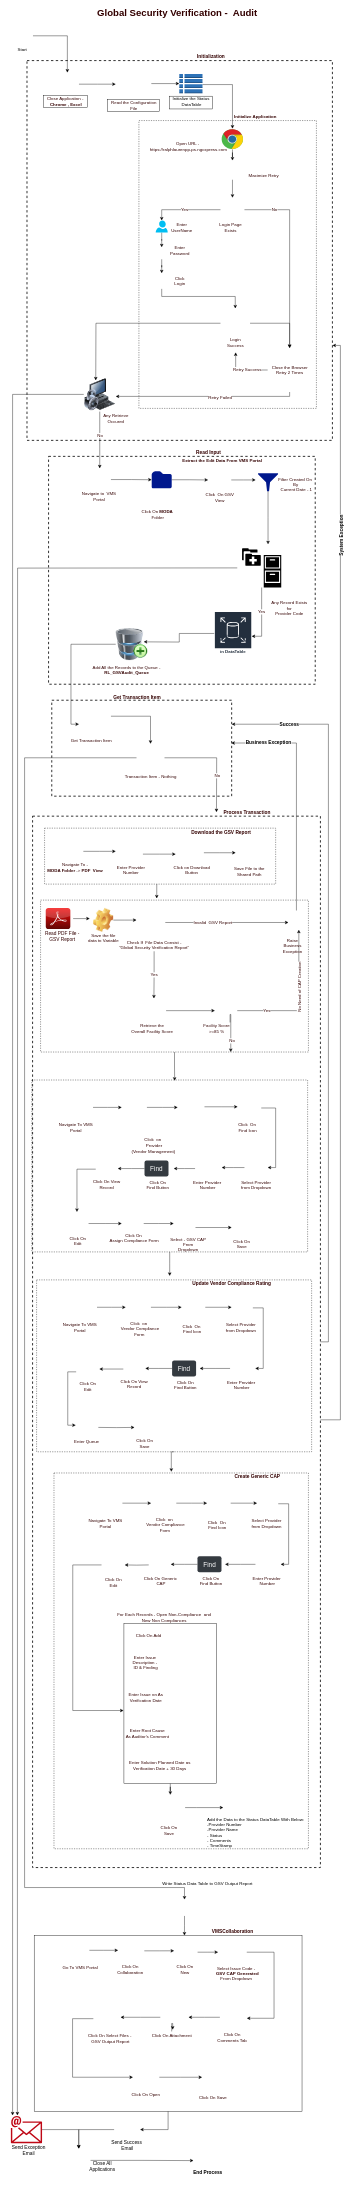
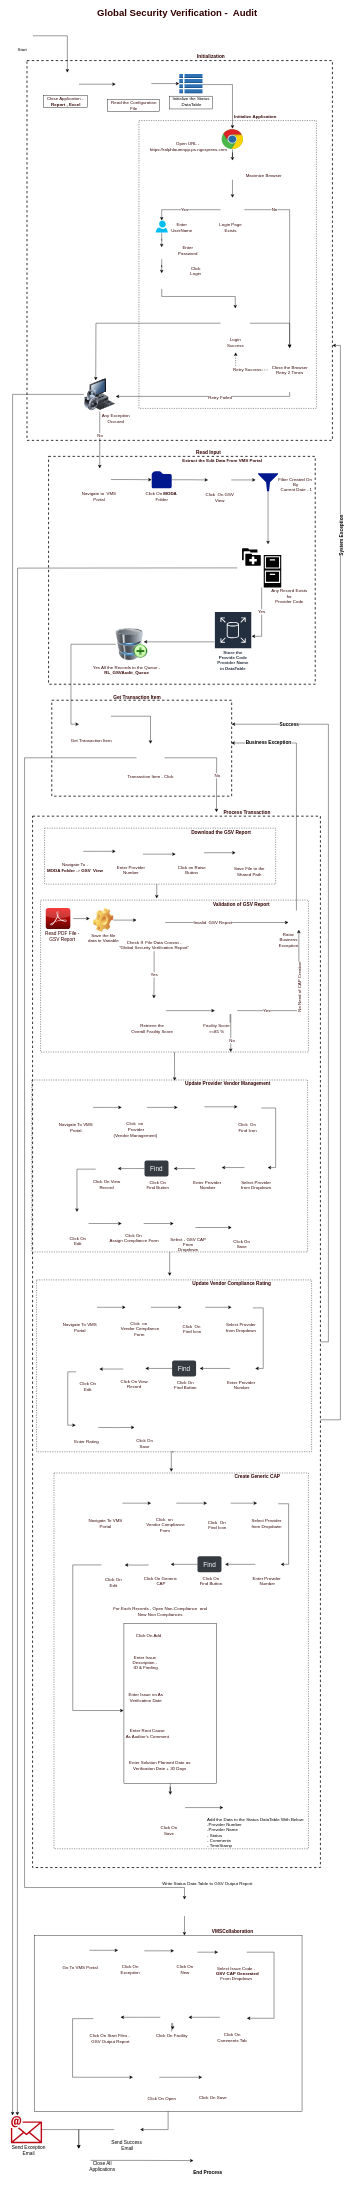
- <mxCell id="19" value="Close Application -&amp;nbsp;&lt;br&gt;&lt;b&gt;Chrome , Excel&lt;/b&gt;" style="text;html=1;align=center;verticalAlign=middle;resizable=0;points=[];autosize=1;strokeColor=default;fillColor=none;fontSize=11;fontColor=#330000;" parent="1" vertex="1"><mxGeometry x="109" y="238" width="110" height="30" as="geometry" /></mxCell>
+ <mxCell id="19" value="Close Application -&amp;nbsp;&lt;br&gt;&lt;b&gt;Report , Excel&lt;/b&gt;" style="text;html=1;align=center;verticalAlign=middle;resizable=0;points=[];autosize=1;strokeColor=default;fillColor=none;fontSize=11;fontColor=#330000;" parent="1" vertex="1"><mxGeometry x="109" y="238" width="110" height="30" as="geometry" /></mxCell>
- <mxCell id="29" value="Maximize Retry" style="text;html=1;align=center;verticalAlign=middle;resizable=0;points=[];autosize=1;strokeColor=none;fillColor=none;fontSize=11;fontFamily=Helvetica;fontColor=#330000;" parent="1" vertex="1"><mxGeometry x="604" y="428" width="110" height="20" as="geometry" /></mxCell>
+ <mxCell id="29" value="Maximize Browser" style="text;html=1;align=center;verticalAlign=middle;resizable=0;points=[];autosize=1;strokeColor=none;fillColor=none;fontSize=11;fontFamily=Helvetica;fontColor=#330000;" parent="1" vertex="1"><mxGeometry x="604" y="428" width="110" height="20" as="geometry" /></mxCell>
- <mxCell id="41" value="Enter &lt;br&gt;Password" style="text;html=1;align=center;verticalAlign=middle;resizable=0;points=[];autosize=1;strokeColor=none;fillColor=none;fontSize=11;fontFamily=Helvetica;fontColor=#330000;" parent="1" vertex="1"><mxGeometry x="419" y="610" width="60" height="30" as="geometry" /></mxCell>
+ <mxCell id="41" value="Enter &lt;br&gt;Password" style="text;html=1;align=center;verticalAlign=middle;resizable=0;points=[];autosize=1;strokeColor=none;fillColor=none;fontSize=11;fontFamily=Helvetica;fontColor=#330000;" parent="1" vertex="1"><mxGeometry x="439" y="610" width="60" height="30" as="geometry" /></mxCell>
- <mxCell id="44" value="Click &lt;br&gt;Login" style="text;html=1;align=center;verticalAlign=middle;resizable=0;points=[];autosize=1;strokeColor=none;fillColor=none;fontSize=11;fontFamily=Helvetica;fontColor=#330000;" parent="1" vertex="1"><mxGeometry x="429" y="686.5" width="40" height="30" as="geometry" /></mxCell>
+ <mxCell id="44" value="Click &lt;br&gt;Login" style="text;html=1;align=center;verticalAlign=middle;resizable=0;points=[];autosize=1;strokeColor=none;fillColor=none;fontSize=11;fontFamily=Helvetica;fontColor=#330000;" parent="1" vertex="1"><mxGeometry x="469" y="661.5" width="40" height="30" as="geometry" /></mxCell>
- <mxCell id="52" style="edgeStyle=orthogonalEdgeStyle;rounded=0;orthogonalLoop=1;jettySize=auto;html=1;entryX=0.517;entryY=1.333;entryDx=0;entryDy=0;entryPerimeter=0;fontFamily=Helvetica;fontSize=11;fontColor=#330000;" parent="1" source="54" target="48" edge="1"><mxGeometry relative="1" as="geometry" /></mxCell>
+ <mxCell id="52" style="edgeStyle=orthogonalEdgeStyle;rounded=0;orthogonalLoop=1;jettySize=auto;html=1;entryX=0.517;entryY=1.333;entryDx=0;entryDy=0;entryPerimeter=0;fontFamily=Helvetica;fontSize=11;fontColor=#330000;dashed=1;" parent="1" source="54" target="48" edge="1"><mxGeometry relative="1" as="geometry" /></mxCell>
- <mxCell id="59" value="Any Retrieve &lt;br&gt;Occured" style="text;html=1;align=center;verticalAlign=middle;resizable=0;points=[];autosize=1;strokeColor=none;fillColor=none;fontSize=11;fontFamily=Helvetica;fontColor=#330000;" parent="1" vertex="1"><mxGeometry x="244" y="1031" width="90" height="30" as="geometry" /></mxCell>
+ <mxCell id="59" value="Any Exception &lt;br&gt;Occured" style="text;html=1;align=center;verticalAlign=middle;resizable=0;points=[];autosize=1;strokeColor=none;fillColor=none;fontSize=11;fontFamily=Helvetica;fontColor=#330000;" parent="1" vertex="1"><mxGeometry x="244" y="1031" width="90" height="30" as="geometry" /></mxCell>
- <mxCell id="66" value="Click On &lt;b&gt;MODA&lt;/b&gt;&amp;nbsp;&lt;br&gt;Folder" style="text;html=1;align=center;verticalAlign=middle;resizable=0;points=[];autosize=1;strokeColor=none;fillColor=none;fontSize=11;fontFamily=Helvetica;fontColor=#330000;" parent="1" vertex="1"><mxGeometry x="344" y="1271" width="100" height="30" as="geometry" /></mxCell>
+ <mxCell id="66" value="Click On &lt;b&gt;MODA&lt;/b&gt;&amp;nbsp;&lt;br&gt;Folder" style="text;html=1;align=center;verticalAlign=middle;resizable=0;points=[];autosize=1;strokeColor=none;fillColor=none;fontSize=11;fontFamily=Helvetica;fontColor=#330000;" parent="1" vertex="1"><mxGeometry x="354" y="1226" width="100" height="30" as="geometry" /></mxCell>
- <mxCell id="77" value="Any Record Exists &lt;br&gt;for &lt;br&gt;Provider Code" style="text;html=1;align=center;verticalAlign=middle;resizable=0;points=[];autosize=1;strokeColor=none;fillColor=none;fontSize=11;fontFamily=Helvetica;fontColor=#330000;" parent="1" vertex="1"><mxGeometry x="668" y="1500" width="110" height="40" as="geometry" /></mxCell>
+ <mxCell id="77" value="Any Record Exists &lt;br&gt;for &lt;br&gt;Provider Code" style="text;html=1;align=center;verticalAlign=middle;resizable=0;points=[];autosize=1;strokeColor=none;fillColor=none;fontSize=11;fontFamily=Helvetica;fontColor=#330000;" parent="1" vertex="1"><mxGeometry x="668" y="1470" width="110" height="40" as="geometry" /></mxCell>
- <mxCell id="79" value="&lt;font style=&quot;font-size: 11px;&quot;&gt;Store the Provide Code&lt;br&gt;Provider Name in DataTable&lt;/font&gt;" style="sketch=0;outlineConnect=0;fontColor=#232F3E;gradientColor=none;strokeColor=#ffffff;fillColor=#232F3E;dashed=0;verticalLabelPosition=middle;verticalAlign=bottom;align=center;html=1;whiteSpace=wrap;fontSize=10;fontStyle=1;spacing=3;shape=mxgraph.aws4.productIcon;prIcon=mxgraph.aws4.elastic_block_store;rounded=0;fontFamily=Helvetica;" parent="1" vertex="1"><mxGeometry x="536" y="1528" width="93" height="110" as="geometry" /></mxCell>
+ <mxCell id="79" value="&lt;font style=&quot;font-size: 11px;&quot;&gt;Store the Provide Code&lt;br&gt;Provider Name in DataTable&lt;/font&gt;" style="sketch=0;outlineConnect=0;fontColor=#232F3E;gradientColor=none;strokeColor=#ffffff;fillColor=#232F3E;dashed=0;verticalLabelPosition=middle;verticalAlign=bottom;align=center;html=1;whiteSpace=wrap;fontSize=10;fontStyle=1;spacing=3;shape=mxgraph.aws4.productIcon;prIcon=mxgraph.aws4.elastic_block_store;rounded=0;fontFamily=Helvetica;" parent="1" vertex="1"><mxGeometry x="536" y="1528" width="93" height="152" as="geometry" /></mxCell>
- <mxCell id="82" value="Add All the Records to the Queue - &lt;br&gt;&lt;b&gt;RL_GSVAudit_Queue&lt;/b&gt;" style="text;html=1;align=center;verticalAlign=middle;resizable=0;points=[];autosize=1;strokeColor=none;fillColor=none;fontSize=11;fontFamily=Helvetica;fontColor=#330000;" parent="1" vertex="1"><mxGeometry x="221" y="1660" width="190" height="30" as="geometry" /></mxCell>
+ <mxCell id="82" value="Yes All the Records to the Queue - &lt;br&gt;&lt;b&gt;RL_GSVAudit_Queue&lt;/b&gt;" style="text;html=1;align=center;verticalAlign=middle;resizable=0;points=[];autosize=1;strokeColor=none;fillColor=none;fontSize=11;fontFamily=Helvetica;fontColor=#330000;" parent="1" vertex="1"><mxGeometry x="221" y="1660" width="190" height="30" as="geometry" /></mxCell>
- <mxCell id="90" value="Transaction Item - Nothing" style="text;html=1;align=center;verticalAlign=middle;resizable=0;points=[];autosize=1;strokeColor=none;fillColor=none;fontSize=11;fontFamily=Helvetica;fontColor=#330000;" parent="1" vertex="1"><mxGeometry x="306" y="1930" width="140" height="20" as="geometry" /></mxCell>
+ <mxCell id="90" value="Transaction Item - Click" style="text;html=1;align=center;verticalAlign=middle;resizable=0;points=[];autosize=1;strokeColor=none;fillColor=none;fontSize=11;fontFamily=Helvetica;fontColor=#330000;" parent="1" vertex="1"><mxGeometry x="306" y="1930" width="140" height="20" as="geometry" /></mxCell>
- <mxCell id="96" value="Navigate To - &lt;br&gt;&lt;b&gt;MODA Folder&lt;/b&gt; -&amp;gt; &lt;b&gt;PDF&amp;nbsp; View&lt;/b&gt;" style="text;html=1;align=center;verticalAlign=middle;resizable=0;points=[];autosize=1;strokeColor=none;fillColor=none;fontSize=11;fontFamily=Helvetica;fontColor=#330000;" parent="1" vertex="1"><mxGeometry x="107" y="2153" width="160" height="30" as="geometry" /></mxCell>
+ <mxCell id="96" value="Navigate To - &lt;br&gt;&lt;b&gt;MODA Folder&lt;/b&gt; -&amp;gt; &lt;b&gt;GSV&amp;nbsp; View&lt;/b&gt;" style="text;html=1;align=center;verticalAlign=middle;resizable=0;points=[];autosize=1;strokeColor=none;fillColor=none;fontSize=11;fontFamily=Helvetica;fontColor=#330000;" parent="1" vertex="1"><mxGeometry x="107" y="2153" width="160" height="30" as="geometry" /></mxCell>
- <mxCell id="102" value="Click on Download &lt;br&gt;Button" style="text;html=1;align=center;verticalAlign=middle;resizable=0;points=[];autosize=1;strokeColor=none;fillColor=none;fontSize=11;fontFamily=Helvetica;fontColor=#330000;" parent="1" vertex="1"><mxGeometry x="424" y="2160" width="110" height="30" as="geometry" /></mxCell>
+ <mxCell id="102" value="Click on Raise &lt;br&gt;Button" style="text;html=1;align=center;verticalAlign=middle;resizable=0;points=[];autosize=1;strokeColor=none;fillColor=none;fontSize=11;fontFamily=Helvetica;fontColor=#330000;" parent="1" vertex="1"><mxGeometry x="424" y="2160" width="110" height="30" as="geometry" /></mxCell>
+ <mxCell id="131" value="&lt;font size=&quot;1&quot; style=&quot;&quot;&gt;&lt;b style=&quot;font-size: 12px;&quot;&gt;Validation of GSV Report&lt;/b&gt;&lt;/font&gt;" style="text;html=1;align=center;verticalAlign=middle;resizable=0;points=[];autosize=1;strokeColor=none;fillColor=none;fontSize=11;fontFamily=Helvetica;fontColor=#330000;" parent="1" vertex="1"><mxGeometry x="523" y="2250" width="160" height="20" as="geometry" /></mxCell>
- <mxCell id="130" value="Raise &lt;br&gt;Business &lt;br&gt;Exception" style="text;html=1;align=center;verticalAlign=middle;resizable=0;points=[];autosize=1;strokeColor=none;fillColor=none;fontSize=11;fontFamily=Helvetica;fontColor=#330000;" parent="1" vertex="1"><mxGeometry x="701" y="2345" width="60" height="40" as="geometry" /></mxCell>
+ <mxCell id="130" value="Raise &lt;br&gt;Business &lt;br&gt;Exception" style="text;html=1;align=center;verticalAlign=middle;resizable=0;points=[];autosize=1;strokeColor=none;fillColor=none;fontSize=11;fontFamily=Helvetica;fontColor=#330000;" parent="1" vertex="1"><mxGeometry x="691" y="2330" width="60" height="40" as="geometry" /></mxCell>
+ <mxCell id="166" value="&lt;b&gt;&lt;font style=&quot;font-size: 12px;&quot;&gt;Update Provider Vendor Management&lt;/font&gt;&lt;/b&gt;" style="text;html=1;align=center;verticalAlign=middle;resizable=0;points=[];autosize=1;strokeColor=none;fillColor=none;fontSize=11;fontFamily=Helvetica;fontColor=#330000;" parent="1" vertex="1"><mxGeometry x="454" y="2700" width="230" height="20" as="geometry" /></mxCell>
- <mxCell id="137" value="&lt;font style=&quot;font-size: 11px;&quot;&gt;Click&amp;nbsp; on&amp;nbsp;&lt;br&gt;&amp;nbsp;Provider &lt;br&gt;(Vendor Management)&lt;/font&gt;" style="text;html=1;align=center;verticalAlign=middle;resizable=0;points=[];autosize=1;strokeColor=none;fillColor=none;fontSize=12;fontFamily=Helvetica;fontColor=#330000;" parent="1" vertex="1"><mxGeometry x="323" y="2837.5" width="120" height="50" as="geometry" /></mxCell>
+ <mxCell id="137" value="&lt;font style=&quot;font-size: 11px;&quot;&gt;Click&amp;nbsp; on&amp;nbsp;&lt;br&gt;&amp;nbsp;Provider &lt;br&gt;(Vendor Management)&lt;/font&gt;" style="text;html=1;align=center;verticalAlign=middle;resizable=0;points=[];autosize=1;strokeColor=none;fillColor=none;fontSize=12;fontFamily=Helvetica;fontColor=#330000;" parent="1" vertex="1"><mxGeometry x="278" y="2797.5" width="120" height="50" as="geometry" /></mxCell>
- <mxCell id="198" value="&lt;font style=&quot;font-size: 11px;&quot;&gt;Enter Queue&lt;/font&gt;" style="text;html=1;align=center;verticalAlign=middle;resizable=0;points=[];autosize=1;strokeColor=none;fillColor=none;fontSize=12;fontFamily=Helvetica;fontColor=#330000;" parent="1" vertex="1"><mxGeometry x="175.7" y="3595" width="80" height="20" as="geometry" /></mxCell>
+ <mxCell id="198" value="&lt;font style=&quot;font-size: 11px;&quot;&gt;Enter Rating&lt;/font&gt;" style="text;html=1;align=center;verticalAlign=middle;resizable=0;points=[];autosize=1;strokeColor=none;fillColor=none;fontSize=12;fontFamily=Helvetica;fontColor=#330000;" parent="1" vertex="1"><mxGeometry x="175.7" y="3595" width="80" height="20" as="geometry" /></mxCell>
- <mxCell id="226" value="For Each Records - Open Non-Compliance&amp;nbsp; and &lt;br&gt;New Non Compliances" style="text;html=1;align=center;verticalAlign=middle;resizable=0;points=[];autosize=1;strokeColor=none;fillColor=none;fontSize=11;fontFamily=Helvetica;fontColor=#330000;" parent="1" vertex="1"><mxGeometry x="284.7" y="4030" width="250" height="30" as="geometry" /></mxCell>
+ <mxCell id="226" value="For Each Records - Open Non-Compliance&amp;nbsp; and &lt;br&gt;New Non Compliances" style="text;html=1;align=center;verticalAlign=middle;resizable=0;points=[];autosize=1;strokeColor=none;fillColor=none;fontSize=11;fontFamily=Helvetica;fontColor=#330000;" parent="1" vertex="1"><mxGeometry x="274.7" y="4015" width="250" height="30" as="geometry" /></mxCell>
- <mxCell id="246" value="Click On &lt;br&gt;Collaboration" style="text;html=1;align=center;verticalAlign=middle;resizable=0;points=[];autosize=1;strokeColor=none;fillColor=none;fontSize=11;fontFamily=Helvetica;fontColor=#330000;" parent="1" vertex="1"><mxGeometry x="285" y="4910" width="80" height="30" as="geometry" /></mxCell>
+ <mxCell id="246" value="Click On &lt;br&gt;Exception" style="text;html=1;align=center;verticalAlign=middle;resizable=0;points=[];autosize=1;strokeColor=none;fillColor=none;fontSize=11;fontFamily=Helvetica;fontColor=#330000;" parent="1" vertex="1"><mxGeometry x="285" y="4910" width="80" height="30" as="geometry" /></mxCell>
- <mxCell id="257" value="Click On Attachment" style="text;html=1;align=center;verticalAlign=middle;resizable=0;points=[];autosize=1;strokeColor=none;fillColor=none;fontSize=11;fontFamily=Helvetica;fontColor=#330000;" parent="1" vertex="1"><mxGeometry x="369" y="5080" width="120" height="20" as="geometry" /></mxCell>
+ <mxCell id="257" value="Click On Facility" style="text;html=1;align=center;verticalAlign=middle;resizable=0;points=[];autosize=1;strokeColor=none;fillColor=none;fontSize=11;fontFamily=Helvetica;fontColor=#330000;" parent="1" vertex="1"><mxGeometry x="369" y="5080" width="120" height="20" as="geometry" /></mxCell>
- <mxCell id="260" value="Click On Select Files -&lt;br&gt;&amp;nbsp;GSV Output Report" style="text;html=1;align=center;verticalAlign=middle;resizable=0;points=[];autosize=1;strokeColor=none;fillColor=none;fontSize=11;fontFamily=Helvetica;fontColor=#330000;" parent="1" vertex="1"><mxGeometry x="214" y="5082.5" width="120" height="30" as="geometry" /></mxCell>
+ <mxCell id="260" value="Click On Start Files -&lt;br&gt;&amp;nbsp;GSV Output Report" style="text;html=1;align=center;verticalAlign=middle;resizable=0;points=[];autosize=1;strokeColor=none;fillColor=none;fontSize=11;fontFamily=Helvetica;fontColor=#330000;" parent="1" vertex="1"><mxGeometry x="214" y="5082.5" width="120" height="30" as="geometry" /></mxCell>
- <mxCell id="263" value="Click On Open" style="text;html=1;align=center;verticalAlign=middle;resizable=0;points=[];autosize=1;strokeColor=none;fillColor=none;fontSize=11;fontFamily=Helvetica;fontColor=#330000;" parent="1" vertex="1"><mxGeometry x="319" y="5227.5" width="90" height="20" as="geometry" /></mxCell>
+ <mxCell id="263" value="Click On Open" style="text;html=1;align=center;verticalAlign=middle;resizable=0;points=[];autosize=1;strokeColor=none;fillColor=none;fontSize=11;fontFamily=Helvetica;fontColor=#330000;" parent="1" vertex="1"><mxGeometry x="359" y="5237.5" width="90" height="20" as="geometry" /></mxCell>
